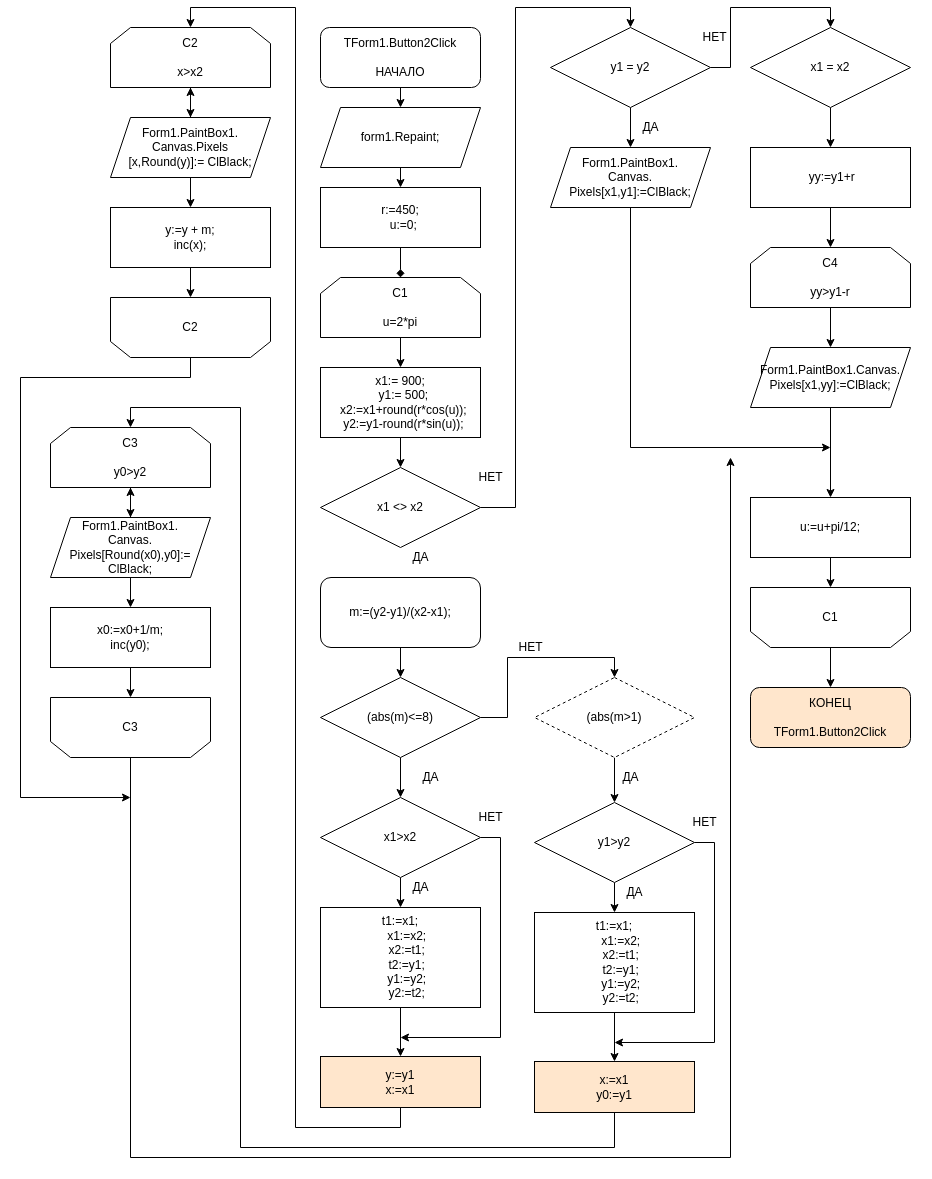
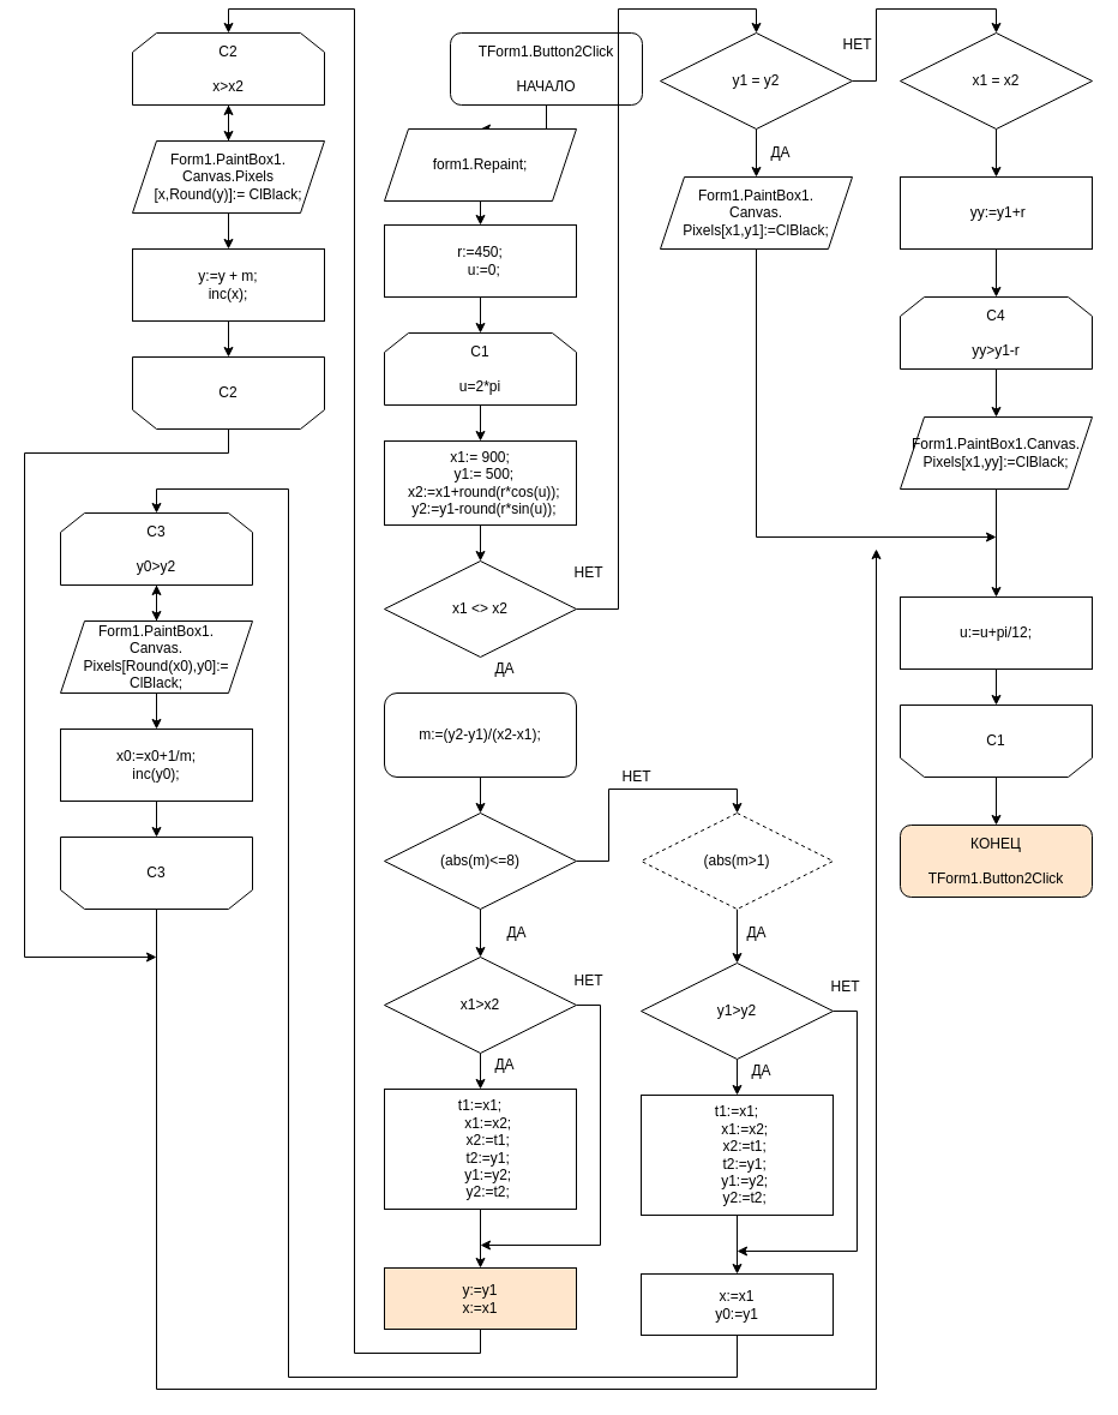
- <mxCell id="3" value="TForm1.Button2Click&lt;br&gt;&lt;br&gt;НАЧАЛО" style="rounded=1;whiteSpace=wrap;html=1;" vertex="1" parent="1"><mxGeometry x="320" y="20" width="160" height="60" as="geometry" /></mxCell>
+ <mxCell id="3" value="TForm1.Button2Click&lt;br&gt;&lt;br&gt;НАЧАЛО" style="rounded=1;whiteSpace=wrap;html=1;" vertex="1" parent="1"><mxGeometry x="375" y="20" width="160" height="60" as="geometry" /></mxCell>
- <mxCell id="6" style="edgeStyle=orthogonalEdgeStyle;rounded=0;orthogonalLoop=1;jettySize=auto;html=1;exitX=0.5;exitY=1;exitDx=0;exitDy=0;entryX=0.5;entryY=0;entryDx=0;entryDy=0;endArrow=diamond;" edge="1" parent="1" source="7" target="9"><mxGeometry relative="1" as="geometry" /></mxCell>
+ <mxCell id="6" style="edgeStyle=orthogonalEdgeStyle;rounded=0;orthogonalLoop=1;jettySize=auto;html=1;exitX=0.5;exitY=1;exitDx=0;exitDy=0;entryX=0.5;entryY=0;entryDx=0;entryDy=0;" edge="1" parent="1" source="7" target="9"><mxGeometry relative="1" as="geometry" /></mxCell>
- <mxCell id="49" value="x:=x1&lt;br&gt;y0:=y1" style="rounded=0;whiteSpace=wrap;html=1;fillColor=#ffe6cc;" vertex="1" parent="1"><mxGeometry x="534" y="1054" width="160" height="51" as="geometry" /></mxCell>
+ <mxCell id="49" value="x:=x1&lt;br&gt;y0:=y1" style="rounded=0;whiteSpace=wrap;html=1;" vertex="1" parent="1"><mxGeometry x="534" y="1054" width="160" height="51" as="geometry" /></mxCell>
